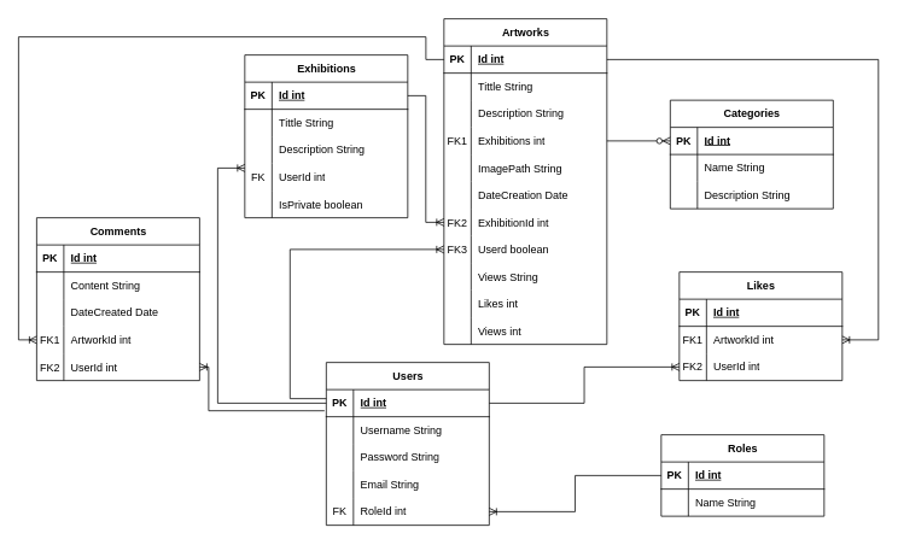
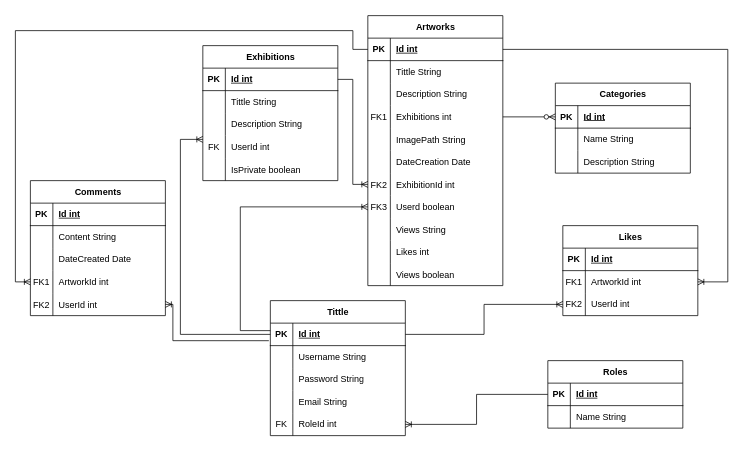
- <mxCell id="35" value="Views int" style="shape=partialRectangle;connectable=0;fillColor=none;top=0;left=0;bottom=0;right=0;align=left;spacingLeft=6;overflow=hidden;" parent="33" vertex="1"><mxGeometry x="30" width="150" height="30" as="geometry"><mxRectangle width="150" height="30" as="alternateBounds" /></mxGeometry></mxCell>
+ <mxCell id="35" value="Views boolean" style="shape=partialRectangle;connectable=0;fillColor=none;top=0;left=0;bottom=0;right=0;align=left;spacingLeft=6;overflow=hidden;" parent="33" vertex="1"><mxGeometry x="30" width="150" height="30" as="geometry"><mxRectangle width="150" height="30" as="alternateBounds" /></mxGeometry></mxCell>
- <mxCell id="79" value="Users" style="shape=table;startSize=30;container=1;collapsible=1;childLayout=tableLayout;fixedRows=1;rowLines=0;fontStyle=1;align=center;resizeLast=1;html=1;" parent="1" vertex="1"><mxGeometry x="359.94" y="400" width="180" height="180" as="geometry" /></mxCell>
+ <mxCell id="79" value="Tittle" style="shape=table;startSize=30;container=1;collapsible=1;childLayout=tableLayout;fixedRows=1;rowLines=0;fontStyle=1;align=center;resizeLast=1;html=1;" parent="1" vertex="1"><mxGeometry x="359.94" y="400" width="180" height="180" as="geometry" /></mxCell>
